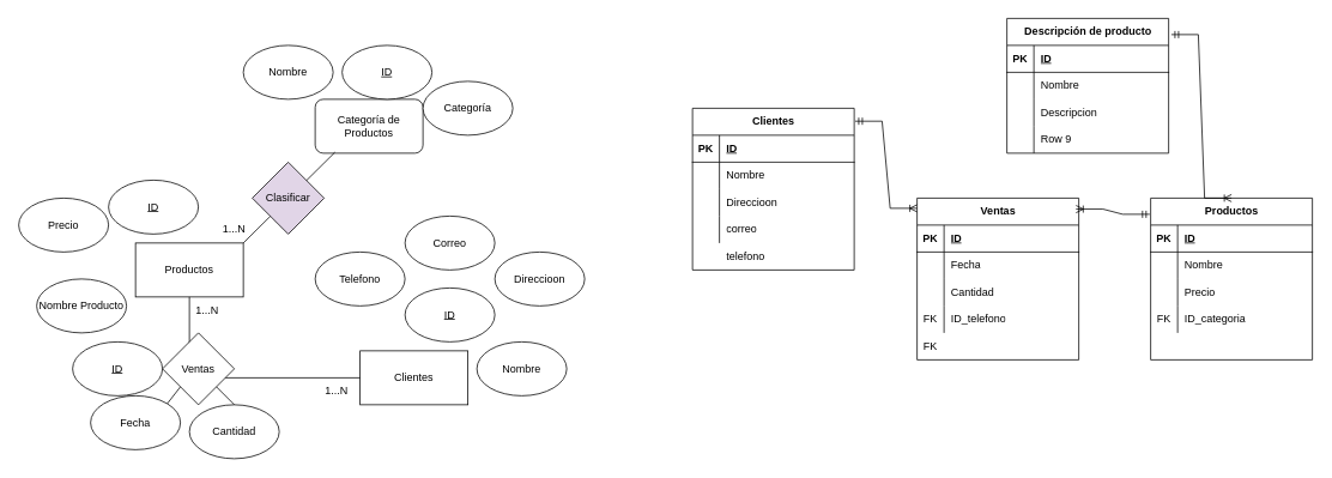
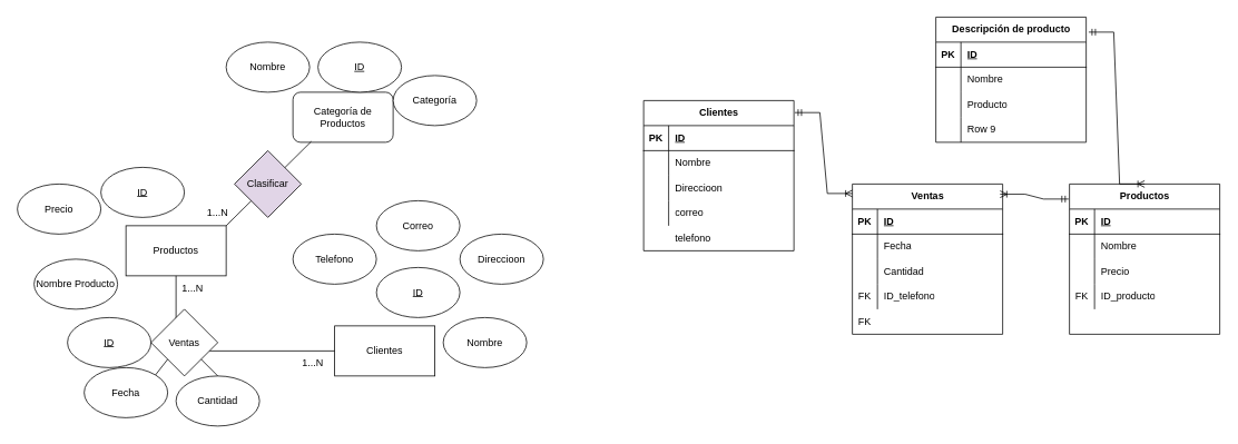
- <mxCell id="60" value="Descripcion" style="shape=partialRectangle;connectable=0;fillColor=none;top=0;left=0;bottom=0;right=0;align=left;spacingLeft=6;overflow=hidden;whiteSpace=wrap;html=1;" vertex="1" parent="58"><mxGeometry x="30" width="150" height="30" as="geometry"><mxRectangle width="150" height="30" as="alternateBounds" /></mxGeometry></mxCell>
+ <mxCell id="60" value="Producto" style="shape=partialRectangle;connectable=0;fillColor=none;top=0;left=0;bottom=0;right=0;align=left;spacingLeft=6;overflow=hidden;whiteSpace=wrap;html=1;" vertex="1" parent="58"><mxGeometry x="30" width="150" height="30" as="geometry"><mxRectangle width="150" height="30" as="alternateBounds" /></mxGeometry></mxCell>
- <mxCell id="50" value="ID_categoria" style="shape=partialRectangle;connectable=0;fillColor=none;top=0;left=0;bottom=0;right=0;align=left;spacingLeft=6;overflow=hidden;whiteSpace=wrap;html=1;" vertex="1" parent="48"><mxGeometry x="30" width="150" height="30" as="geometry"><mxRectangle width="150" height="30" as="alternateBounds" /></mxGeometry></mxCell>
+ <mxCell id="50" value="ID_producto" style="shape=partialRectangle;connectable=0;fillColor=none;top=0;left=0;bottom=0;right=0;align=left;spacingLeft=6;overflow=hidden;whiteSpace=wrap;html=1;" vertex="1" parent="48"><mxGeometry x="30" width="150" height="30" as="geometry"><mxRectangle width="150" height="30" as="alternateBounds" /></mxGeometry></mxCell>
